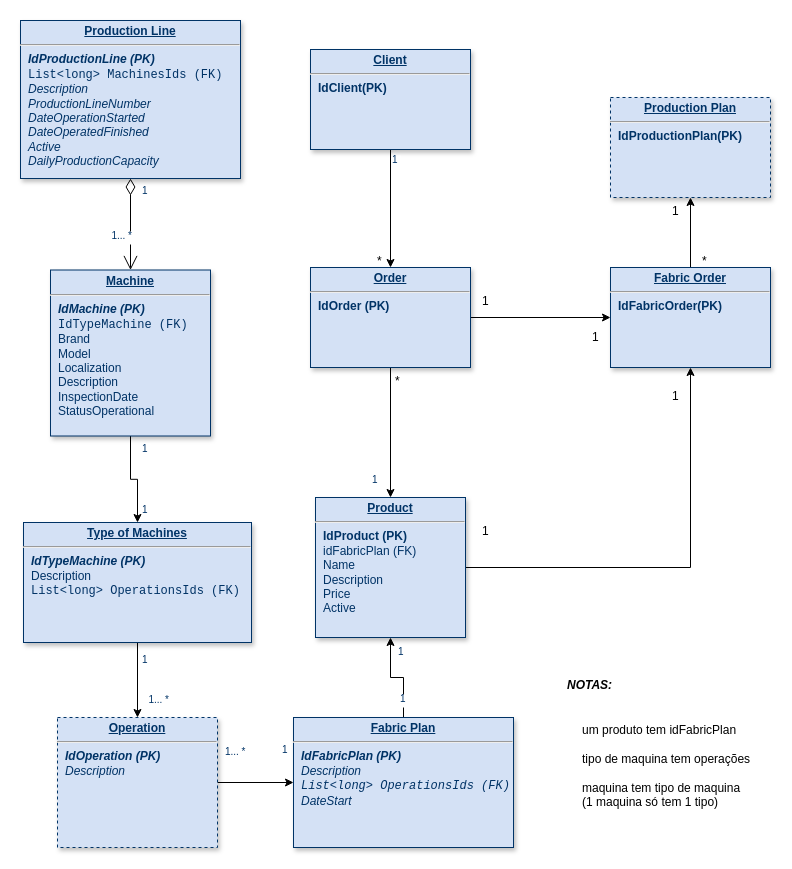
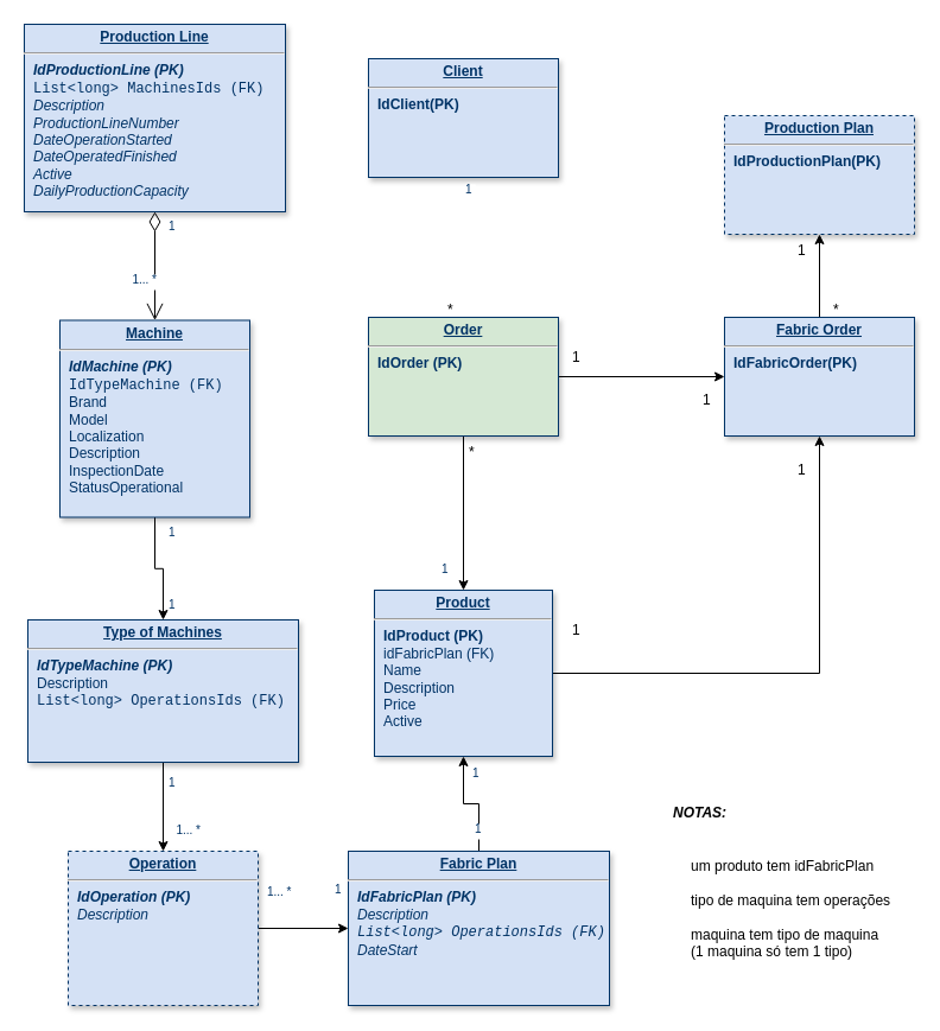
- <mxCell id="19" style="edgeStyle=orthogonalEdgeStyle;rounded=0;orthogonalLoop=1;jettySize=auto;html=1;" parent="1" source="20" target="18" edge="1"><mxGeometry relative="1" as="geometry" /></mxCell>
- <mxCell id="18" value="&lt;p style=&quot;margin: 0px ; margin-top: 4px ; text-align: center ; text-decoration: underline&quot;&gt;&lt;strong&gt;Order&lt;/strong&gt;&lt;/p&gt;&lt;hr&gt;&lt;p style=&quot;margin: 0px ; margin-left: 8px&quot;&gt;&lt;b&gt;IdOrder (PK)&lt;/b&gt;&lt;/p&gt;&lt;p style=&quot;margin: 0px ; margin-left: 8px&quot;&gt;&lt;b&gt;&lt;br&gt;&lt;/b&gt;&lt;/p&gt;" style="verticalAlign=top;align=left;overflow=fill;fontSize=12;fontFamily=Helvetica;html=1;strokeColor=#003366;shadow=1;fillColor=#D4E1F5;fontColor=#003366" parent="1" vertex="1"><mxGeometry x="310" y="267" width="160" height="100" as="geometry" /></mxCell>
+ <mxCell id="18" value="&lt;p style=&quot;margin: 0px ; margin-top: 4px ; text-align: center ; text-decoration: underline&quot;&gt;&lt;strong&gt;Order&lt;/strong&gt;&lt;/p&gt;&lt;hr&gt;&lt;p style=&quot;margin: 0px ; margin-left: 8px&quot;&gt;&lt;b&gt;IdOrder (PK)&lt;/b&gt;&lt;/p&gt;&lt;p style=&quot;margin: 0px ; margin-left: 8px&quot;&gt;&lt;b&gt;&lt;br&gt;&lt;/b&gt;&lt;/p&gt;" style="verticalAlign=top;align=left;overflow=fill;fontSize=12;fontFamily=Helvetica;html=1;strokeColor=#003366;shadow=1;fillColor=#d5e8d4;fontColor=#003366;" parent="1" vertex="1"><mxGeometry x="310" y="267" width="160" height="100" as="geometry" /></mxCell>
